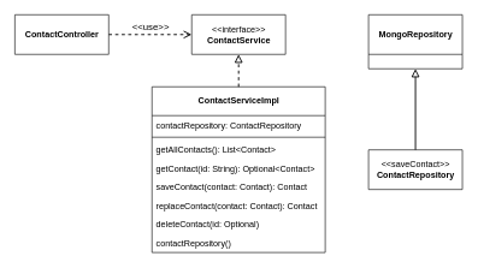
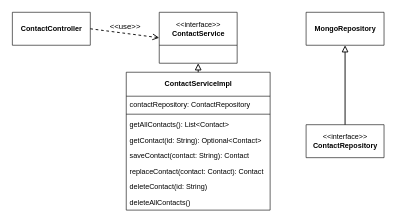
- <mxCell id="4" value="&lt;span style=&quot;font-weight: normal&quot;&gt;&amp;lt;&amp;lt;interface&amp;gt;&amp;gt;&lt;/span&gt;&lt;br&gt;&lt;div&gt;ContactService&lt;br&gt;&lt;/div&gt;" style="swimlane;fontStyle=1;align=center;verticalAlign=middle;childLayout=stackLayout;horizontal=1;startSize=55;horizontalStack=0;resizeParent=1;resizeParentMax=0;resizeLast=0;collapsible=0;marginBottom=0;html=1;" vertex="1" parent="1"><mxGeometry x="265" y="20" width="130" height="55" as="geometry" /></mxCell>
+ <mxCell id="4" value="&lt;span style=&quot;font-weight: normal&quot;&gt;&amp;lt;&amp;lt;interface&amp;gt;&amp;gt;&lt;/span&gt;&lt;br&gt;&lt;div&gt;ContactService&lt;br&gt;&lt;/div&gt;" style="swimlane;fontStyle=1;align=center;verticalAlign=middle;childLayout=stackLayout;horizontal=1;startSize=55;horizontalStack=0;resizeParent=1;resizeParentMax=0;resizeLast=0;collapsible=0;marginBottom=0;html=1;" vertex="1" parent="1"><mxGeometry x="265" y="20" width="130" height="85" as="geometry" /></mxCell>
- <mxCell id="3" value="MongoRepository" style="swimlane;fontStyle=1;align=center;verticalAlign=middle;childLayout=stackLayout;horizontal=1;startSize=55;horizontalStack=0;resizeParent=1;resizeParentMax=0;resizeLast=0;collapsible=0;marginBottom=0;html=1;" vertex="1" parent="1"><mxGeometry x="510" y="20" width="130" height="75" as="geometry" /></mxCell>
+ <mxCell id="3" value="MongoRepository" style="swimlane;fontStyle=1;align=center;verticalAlign=middle;childLayout=stackLayout;horizontal=1;startSize=55;horizontalStack=0;resizeParent=1;resizeParentMax=0;resizeLast=0;collapsible=0;marginBottom=0;html=1;" vertex="1" parent="1"><mxGeometry x="510" y="20" width="130" height="55" as="geometry" /></mxCell>
- <mxCell id="2" value="&lt;div&gt;&lt;span style=&quot;font-weight: normal&quot;&gt;&amp;lt;&amp;lt;saveContact&amp;gt;&amp;gt;&lt;/span&gt;&lt;br&gt;&lt;/div&gt;&lt;div&gt;ContactRepository&lt;/div&gt;" style="swimlane;fontStyle=1;align=center;verticalAlign=middle;childLayout=stackLayout;horizontal=1;startSize=55;horizontalStack=0;resizeParent=1;resizeParentMax=0;resizeLast=0;collapsible=0;marginBottom=0;html=1;" vertex="1" parent="1"><mxGeometry x="510" y="207.5" width="130" height="55" as="geometry" /></mxCell>
+ <mxCell id="2" value="&lt;div&gt;&lt;span style=&quot;font-weight: normal&quot;&gt;&amp;lt;&amp;lt;interface&amp;gt;&amp;gt;&lt;/span&gt;&lt;br&gt;&lt;/div&gt;&lt;div&gt;ContactRepository&lt;/div&gt;" style="swimlane;fontStyle=1;align=center;verticalAlign=middle;childLayout=stackLayout;horizontal=1;startSize=55;horizontalStack=0;resizeParent=1;resizeParentMax=0;resizeLast=0;collapsible=0;marginBottom=0;html=1;" vertex="1" parent="1"><mxGeometry x="510" y="207.5" width="130" height="55" as="geometry" /></mxCell>
- <mxCell id="10" value="saveContact(contact: Contact): Contact" style="text;align=left;verticalAlign=top;spacingLeft=4;spacingRight=4;overflow=hidden;rotatable=0;points=[[0,0.5],[1,0.5]];portConstraint=eastwest;rounded=0;shadow=0;html=0;" vertex="1" parent="5"><mxGeometry y="126" width="240" height="26" as="geometry" /></mxCell>
+ <mxCell id="10" value="saveContact(contact: String): Contact" style="text;align=left;verticalAlign=top;spacingLeft=4;spacingRight=4;overflow=hidden;rotatable=0;points=[[0,0.5],[1,0.5]];portConstraint=eastwest;rounded=0;shadow=0;html=0;" vertex="1" parent="5"><mxGeometry y="126" width="240" height="26" as="geometry" /></mxCell>
- <mxCell id="12" value="deleteContact(id: Optional)" style="text;align=left;verticalAlign=top;spacingLeft=4;spacingRight=4;overflow=hidden;rotatable=0;points=[[0,0.5],[1,0.5]];portConstraint=eastwest;rounded=0;shadow=0;html=0;" vertex="1" parent="5"><mxGeometry y="178" width="240" height="26" as="geometry" /></mxCell>
+ <mxCell id="12" value="deleteContact(id: String)" style="text;align=left;verticalAlign=top;spacingLeft=4;spacingRight=4;overflow=hidden;rotatable=0;points=[[0,0.5],[1,0.5]];portConstraint=eastwest;rounded=0;shadow=0;html=0;" vertex="1" parent="5"><mxGeometry y="178" width="240" height="26" as="geometry" /></mxCell>
- <mxCell id="13" value="contactRepository()" style="text;align=left;verticalAlign=top;spacingLeft=4;spacingRight=4;overflow=hidden;rotatable=0;points=[[0,0.5],[1,0.5]];portConstraint=eastwest;rounded=0;shadow=0;html=0;" vertex="1" parent="5"><mxGeometry y="204" width="240" height="26" as="geometry" /></mxCell>
+ <mxCell id="13" value="deleteAllContacts()" style="text;align=left;verticalAlign=top;spacingLeft=4;spacingRight=4;overflow=hidden;rotatable=0;points=[[0,0.5],[1,0.5]];portConstraint=eastwest;rounded=0;shadow=0;html=0;" vertex="1" parent="5"><mxGeometry y="204" width="240" height="26" as="geometry" /></mxCell>
